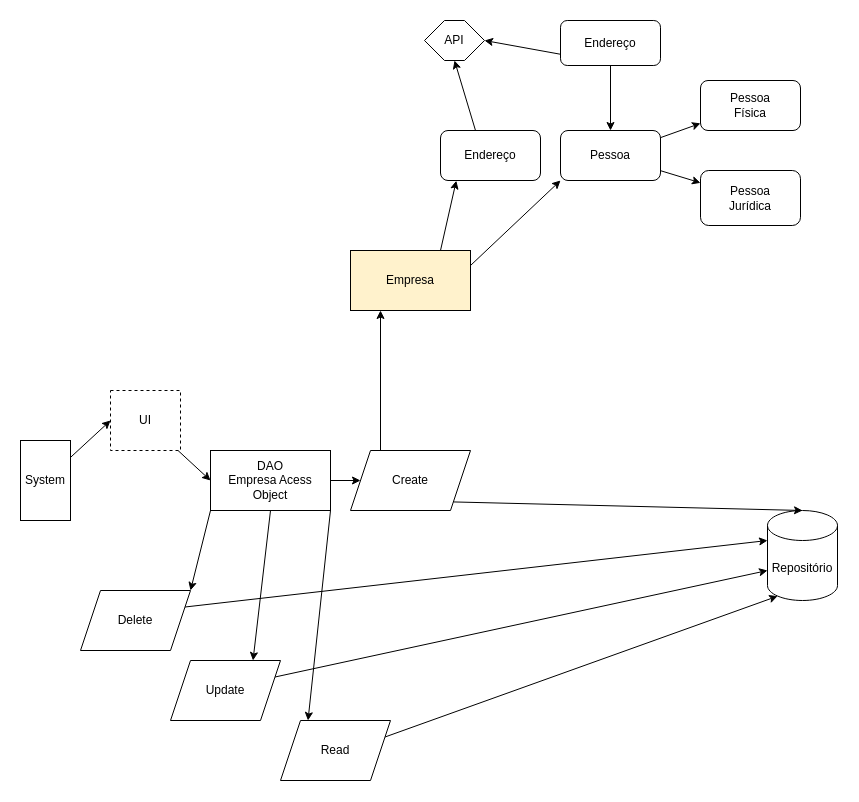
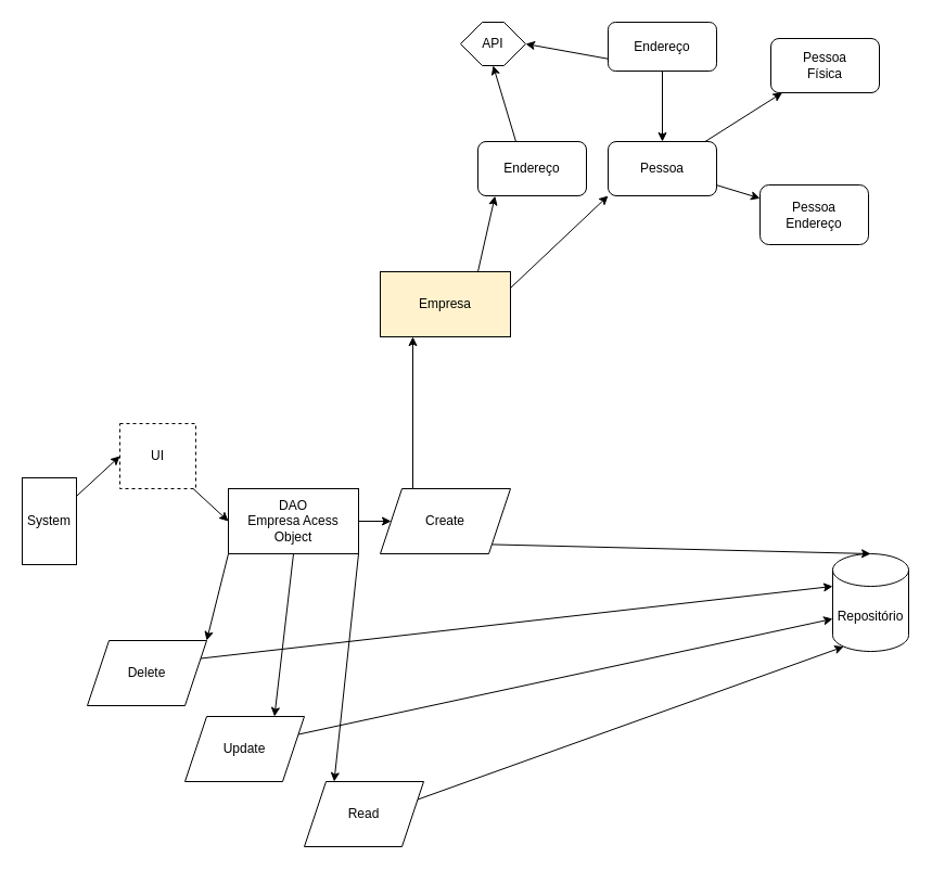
- <mxCell id="32" value="Pessoa&lt;br&gt;Física" style="rounded=1;whiteSpace=wrap;html=1;" parent="1" vertex="1"><mxGeometry x="700" y="80" width="100" height="50" as="geometry" /></mxCell>
+ <mxCell id="32" value="Pessoa&lt;br&gt;Física" style="rounded=1;whiteSpace=wrap;html=1;" parent="1" vertex="1"><mxGeometry x="710" y="35" width="100" height="50" as="geometry" /></mxCell>
- <mxCell id="33" value="Pessoa&lt;br&gt;Jurídica" style="whiteSpace=wrap;html=1;rounded=1;" parent="1" vertex="1"><mxGeometry x="700" y="170" width="100" height="55" as="geometry" /></mxCell>
+ <mxCell id="33" value="Pessoa&lt;br&gt;Endereço" style="whiteSpace=wrap;html=1;rounded=1;" parent="1" vertex="1"><mxGeometry x="700" y="170" width="100" height="55" as="geometry" /></mxCell>
